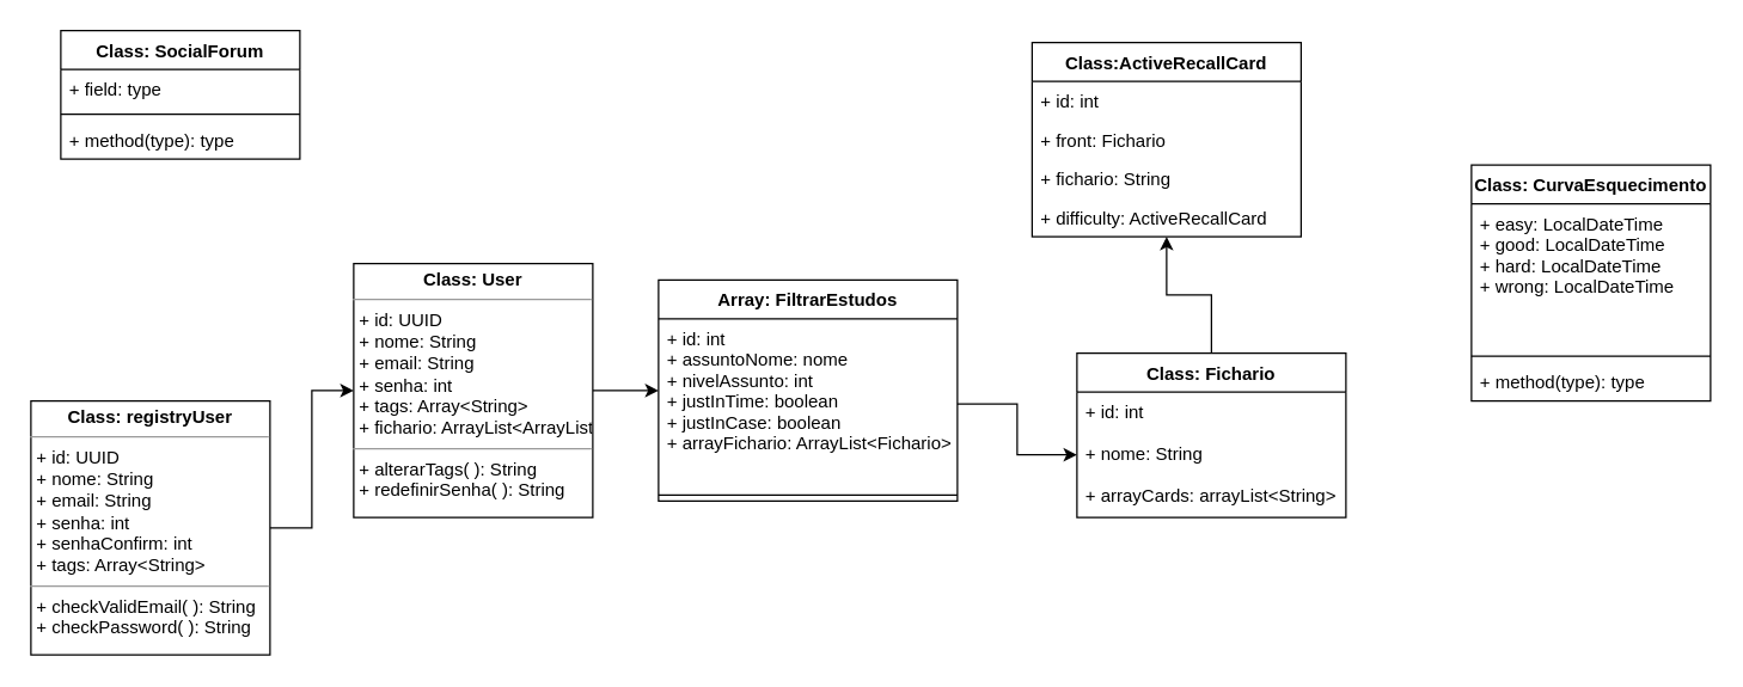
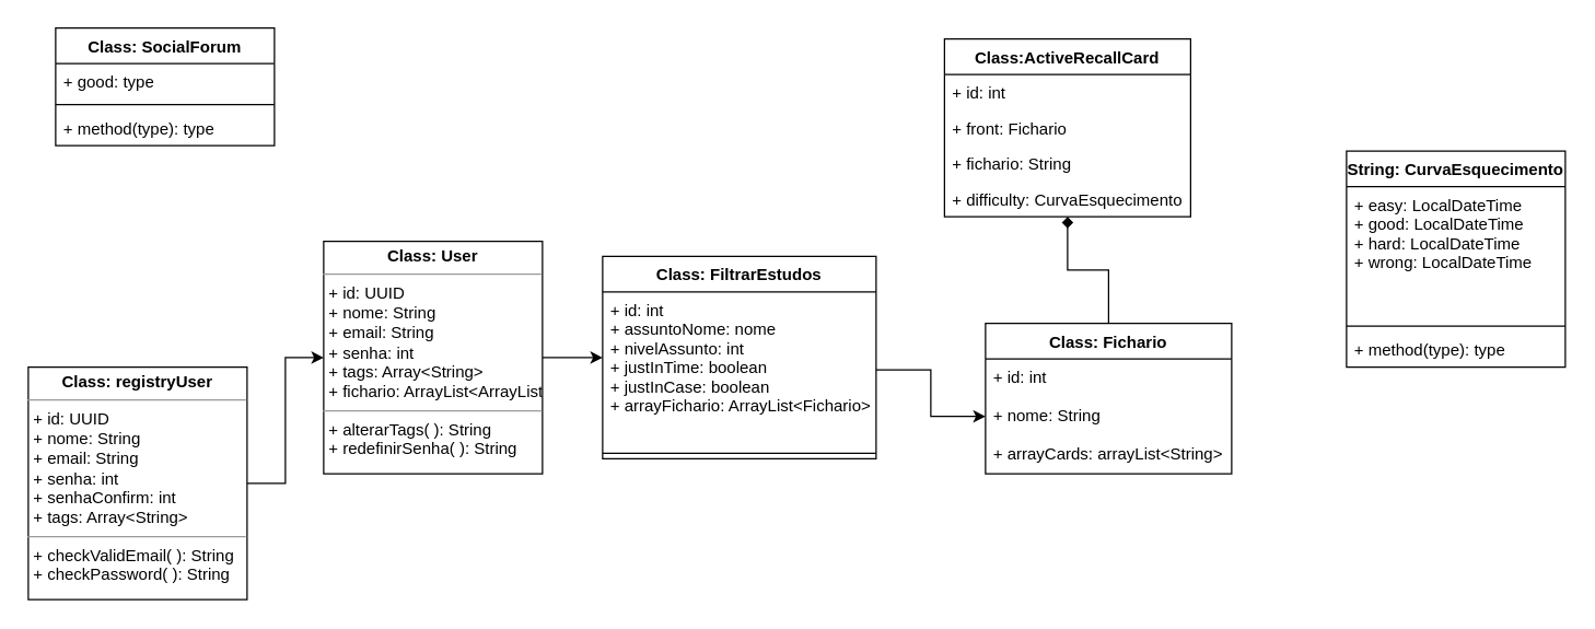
- <mxCell id="19" value="+ field: type" style="text;strokeColor=none;fillColor=none;align=left;verticalAlign=top;spacingLeft=4;spacingRight=4;overflow=hidden;rotatable=0;points=[[0,0.5],[1,0.5]];portConstraint=eastwest;" vertex="1" parent="18"><mxGeometry y="26" width="160" height="26" as="geometry" /></mxCell>
+ <mxCell id="19" value="+ good: type" style="text;strokeColor=none;fillColor=none;align=left;verticalAlign=top;spacingLeft=4;spacingRight=4;overflow=hidden;rotatable=0;points=[[0,0.5],[1,0.5]];portConstraint=eastwest;" vertex="1" parent="18"><mxGeometry y="26" width="160" height="26" as="geometry" /></mxCell>
- <mxCell id="7" value="Class: CurvaEsquecimento" style="swimlane;fontStyle=1;align=center;verticalAlign=top;childLayout=stackLayout;horizontal=1;startSize=26;horizontalStack=0;resizeParent=1;resizeParentMax=0;resizeLast=0;collapsible=1;marginBottom=0;" parent="1" vertex="1"><mxGeometry x="984" y="110" width="160" height="158" as="geometry" /></mxCell>
+ <mxCell id="7" value="String: CurvaEsquecimento" style="swimlane;fontStyle=1;align=center;verticalAlign=top;childLayout=stackLayout;horizontal=1;startSize=26;horizontalStack=0;resizeParent=1;resizeParentMax=0;resizeLast=0;collapsible=1;marginBottom=0;" parent="1" vertex="1"><mxGeometry x="984" y="110" width="160" height="158" as="geometry" /></mxCell>
- <mxCell id="15" value="+ difficulty: ActiveRecallCard&#10;&#10;" style="text;strokeColor=none;fillColor=none;align=left;verticalAlign=top;spacingLeft=4;spacingRight=4;overflow=hidden;rotatable=0;points=[[0,0.5],[1,0.5]];portConstraint=eastwest;" vertex="1" parent="11"><mxGeometry y="104" width="180" height="26" as="geometry" /></mxCell>
+ <mxCell id="15" value="+ difficulty: CurvaEsquecimento&#10;&#10;" style="text;strokeColor=none;fillColor=none;align=left;verticalAlign=top;spacingLeft=4;spacingRight=4;overflow=hidden;rotatable=0;points=[[0,0.5],[1,0.5]];portConstraint=eastwest;" vertex="1" parent="11"><mxGeometry y="104" width="180" height="26" as="geometry" /></mxCell>
- <mxCell id="22" style="edgeStyle=orthogonalEdgeStyle;rounded=0;orthogonalLoop=1;jettySize=auto;html=1;" edge="1" parent="1" source="23" target="11"><mxGeometry relative="1" as="geometry" /></mxCell>
+ <mxCell id="22" style="edgeStyle=orthogonalEdgeStyle;rounded=0;orthogonalLoop=1;jettySize=auto;html=1;endArrow=diamond;" edge="1" parent="1" source="23" target="11"><mxGeometry relative="1" as="geometry" /></mxCell>
- <mxCell id="4" value="Array: FiltrarEstudos" style="swimlane;fontStyle=1;align=center;verticalAlign=top;childLayout=stackLayout;horizontal=1;startSize=26;horizontalStack=0;resizeParent=1;resizeParentMax=0;resizeLast=0;collapsible=1;marginBottom=0;" parent="1" vertex="1"><mxGeometry x="440" y="187" width="200" height="148" as="geometry" /></mxCell>
+ <mxCell id="4" value="Class: FiltrarEstudos" style="swimlane;fontStyle=1;align=center;verticalAlign=top;childLayout=stackLayout;horizontal=1;startSize=26;horizontalStack=0;resizeParent=1;resizeParentMax=0;resizeLast=0;collapsible=1;marginBottom=0;" parent="1" vertex="1"><mxGeometry x="440" y="187" width="200" height="148" as="geometry" /></mxCell>
